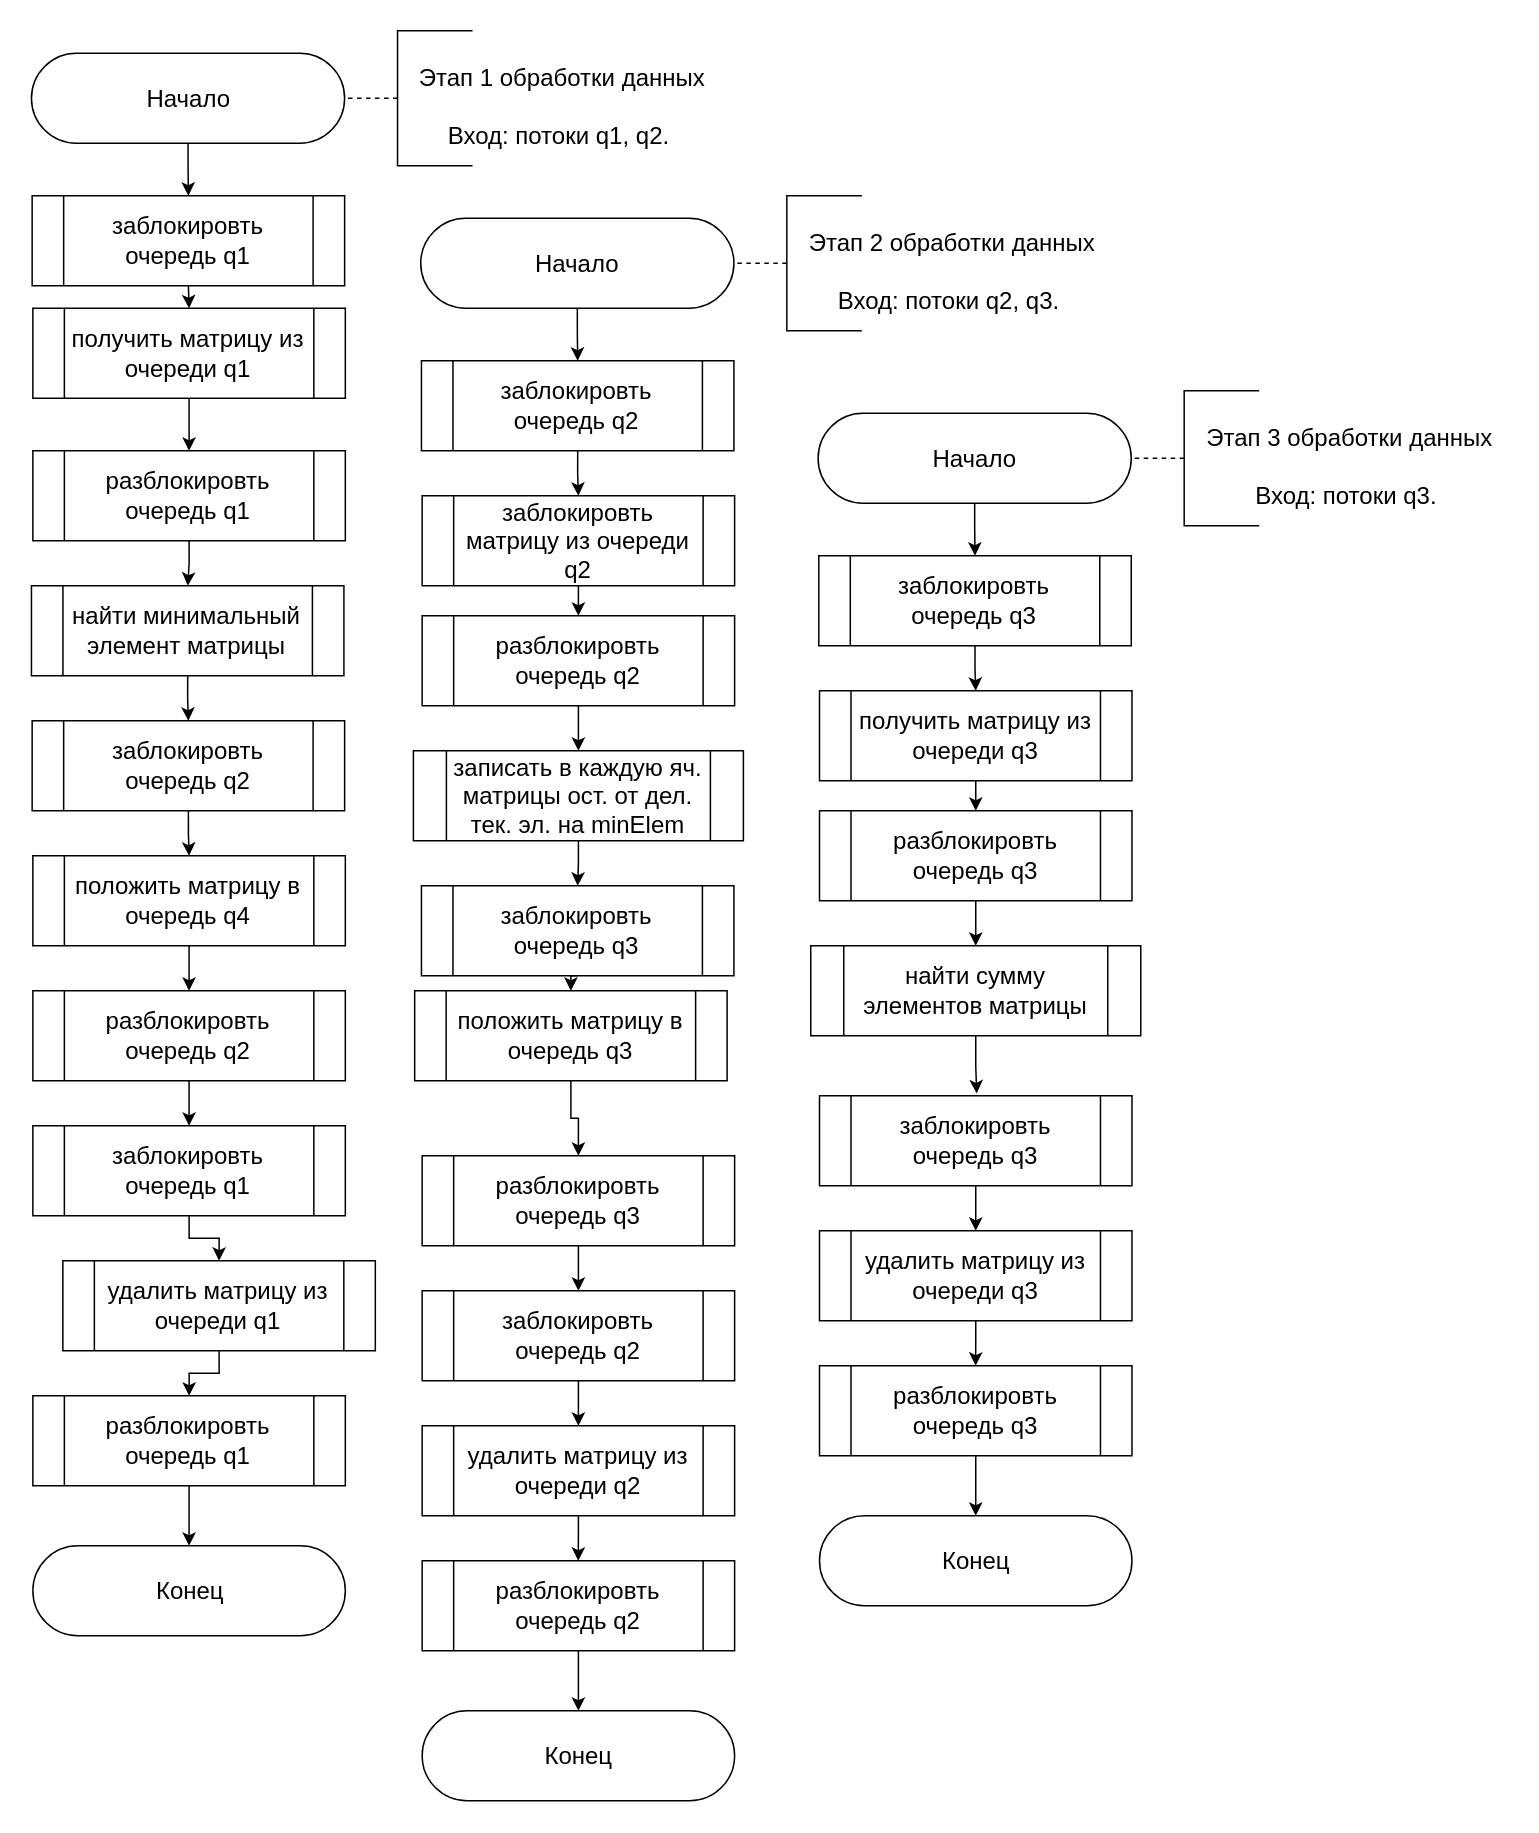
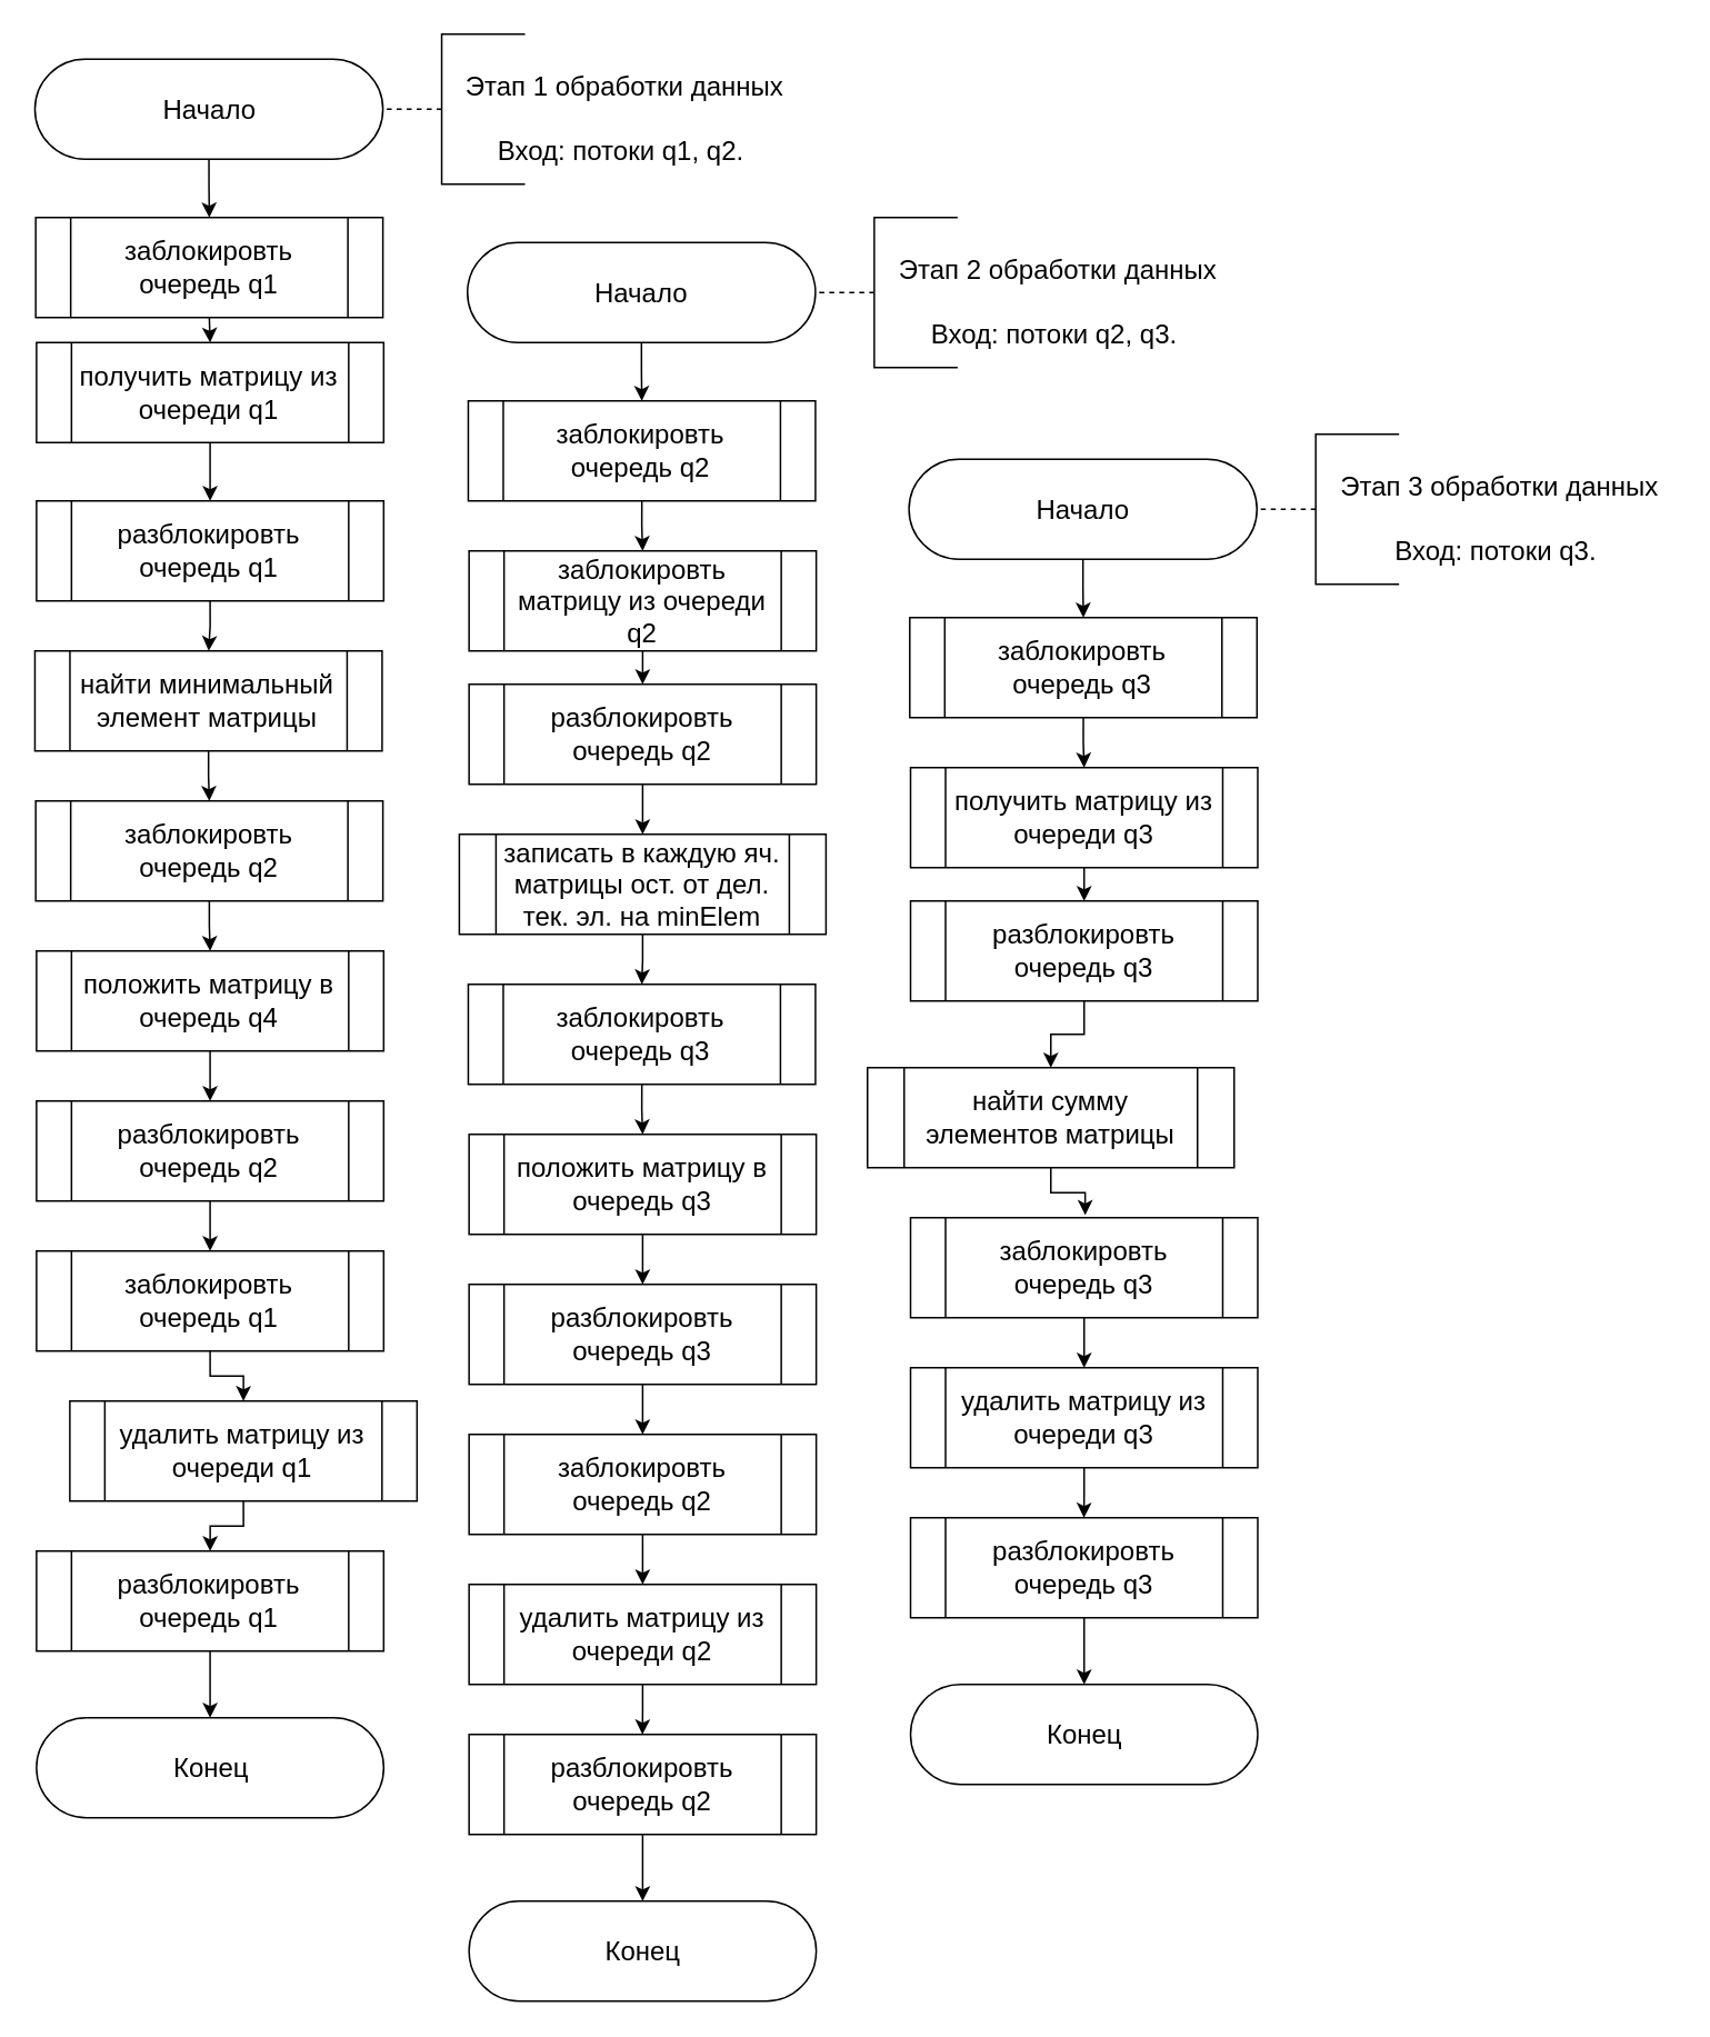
- <mxCell id="64" value="&lt;font size=&quot;3&quot;&gt;найти сумму элементов матрицы&lt;/font&gt;" style="shape=process;whiteSpace=wrap;html=1;backgroundOutline=1;" vertex="1" parent="1"><mxGeometry x="540" y="630" width="220" height="60" as="geometry" /></mxCell>
+ <mxCell id="64" value="&lt;font size=&quot;3&quot;&gt;найти сумму элементов матрицы&lt;/font&gt;" style="shape=process;whiteSpace=wrap;html=1;backgroundOutline=1;" vertex="1" parent="1"><mxGeometry x="520" y="640" width="220" height="60" as="geometry" /></mxCell>
- <mxCell id="44" value="&lt;font size=&quot;3&quot;&gt;положить матрицу в очередь q3&lt;/font&gt;" style="shape=process;whiteSpace=wrap;html=1;backgroundOutline=1;" vertex="1" parent="1"><mxGeometry x="275.94" y="660" width="208.31" height="60" as="geometry" /></mxCell>
+ <mxCell id="44" value="&lt;font size=&quot;3&quot;&gt;положить матрицу в очередь q3&lt;/font&gt;" style="shape=process;whiteSpace=wrap;html=1;backgroundOutline=1;" vertex="1" parent="1"><mxGeometry x="280.94" y="680" width="208.31" height="60" as="geometry" /></mxCell>
